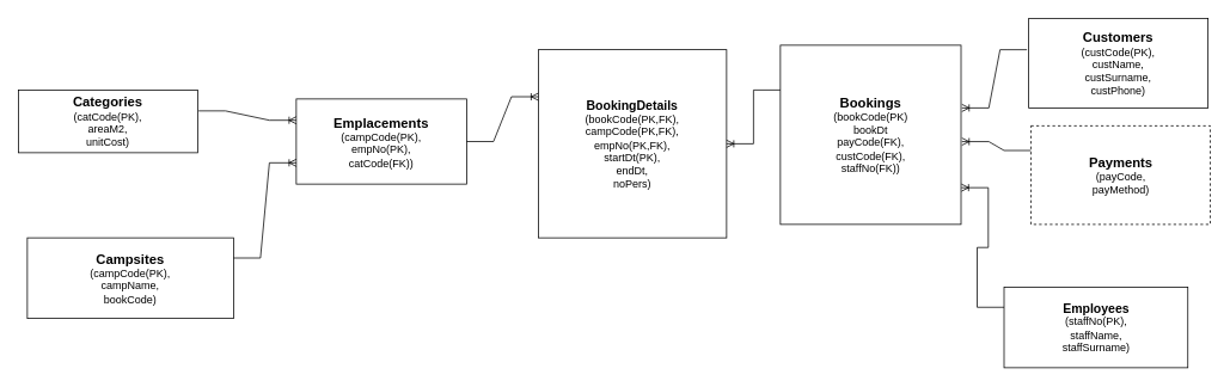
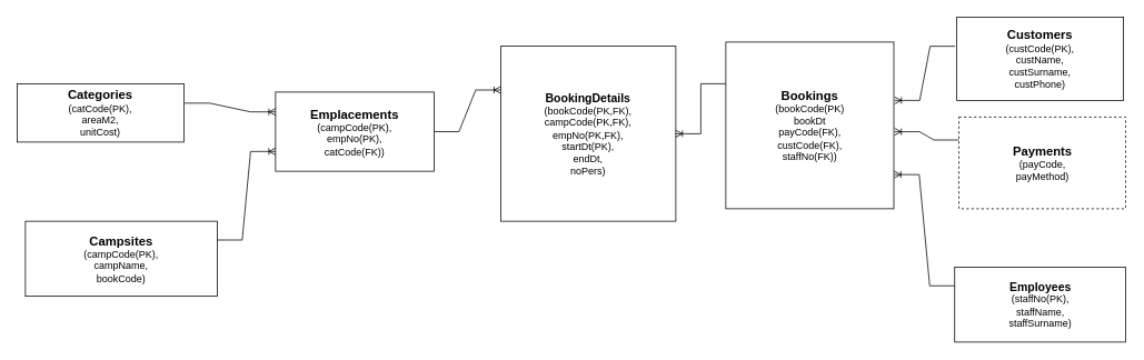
- <mxCell id="4" value="&lt;b&gt;&lt;font style=&quot;font-size: 14px;&quot;&gt;Employees&lt;/font&gt;&lt;/b&gt;&lt;div&gt;(staffNo(PK),&lt;/div&gt;&lt;div&gt;staffName,&lt;/div&gt;&lt;div&gt;staffSurname)&lt;/div&gt;" style="rounded=0;whiteSpace=wrap;html=1;" vertex="1" parent="1"><mxGeometry x="1119.5" y="320" width="205" height="90" as="geometry" /></mxCell>
+ <mxCell id="4" value="&lt;b&gt;&lt;font style=&quot;font-size: 14px;&quot;&gt;Employees&lt;/font&gt;&lt;/b&gt;&lt;div&gt;(staffNo(PK),&lt;/div&gt;&lt;div&gt;staffName,&lt;/div&gt;&lt;div&gt;staffSurname)&lt;/div&gt;" style="rounded=0;whiteSpace=wrap;html=1;" vertex="1" parent="1"><mxGeometry x="1144.5" y="320" width="205" height="90" as="geometry" /></mxCell>
